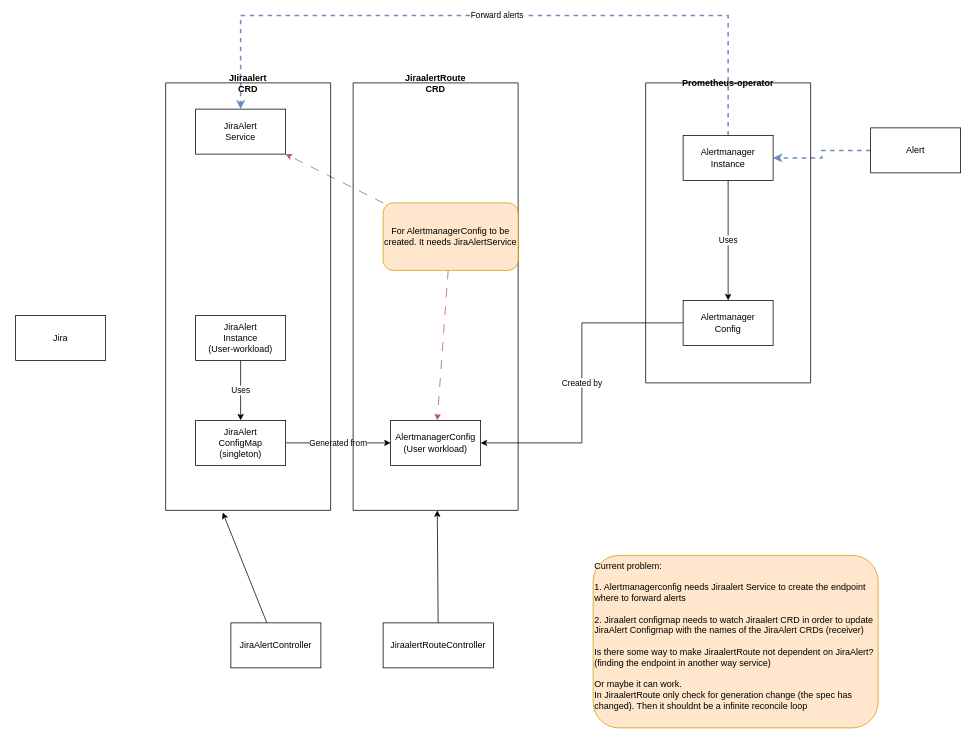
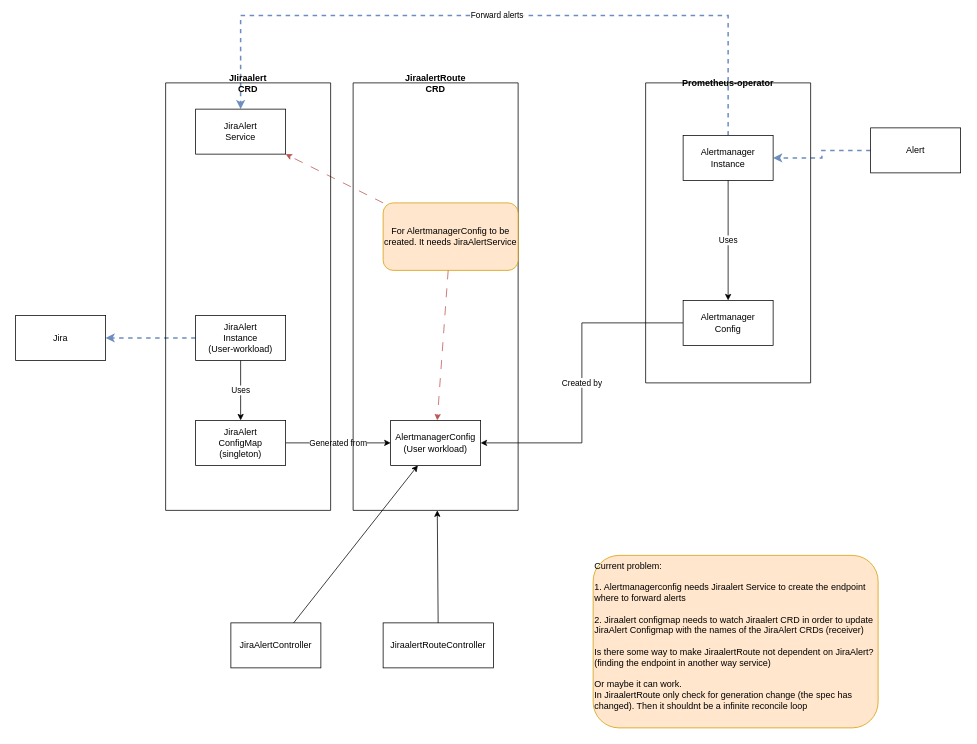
+ <mxCell id="3" style="edgeStyle=orthogonalEdgeStyle;rounded=0;orthogonalLoop=1;jettySize=auto;html=1;dashed=1;strokeWidth=2;fillColor=#dae8fc;strokeColor=#6c8ebf;" parent="1" source="4" target="12" edge="1"><mxGeometry relative="1" as="geometry" /></mxCell>
- <mxCell id="17" style="rounded=0;orthogonalLoop=1;jettySize=auto;html=1;entryX=0.346;entryY=1.005;entryDx=0;entryDy=0;entryPerimeter=0;" parent="1" source="15" target="18" edge="1"><mxGeometry relative="1" as="geometry"><mxPoint x="714" y="799" as="sourcePoint" /><mxPoint x="621" y="630" as="targetPoint" /></mxGeometry></mxCell>
+ <mxCell id="17" style="rounded=0;orthogonalLoop=1;jettySize=auto;html=1;" parent="1" source="15" target="20" edge="1"><mxGeometry relative="1" as="geometry"><mxPoint x="714" y="799" as="sourcePoint" /><mxPoint x="621" y="630" as="targetPoint" /></mxGeometry></mxCell>
